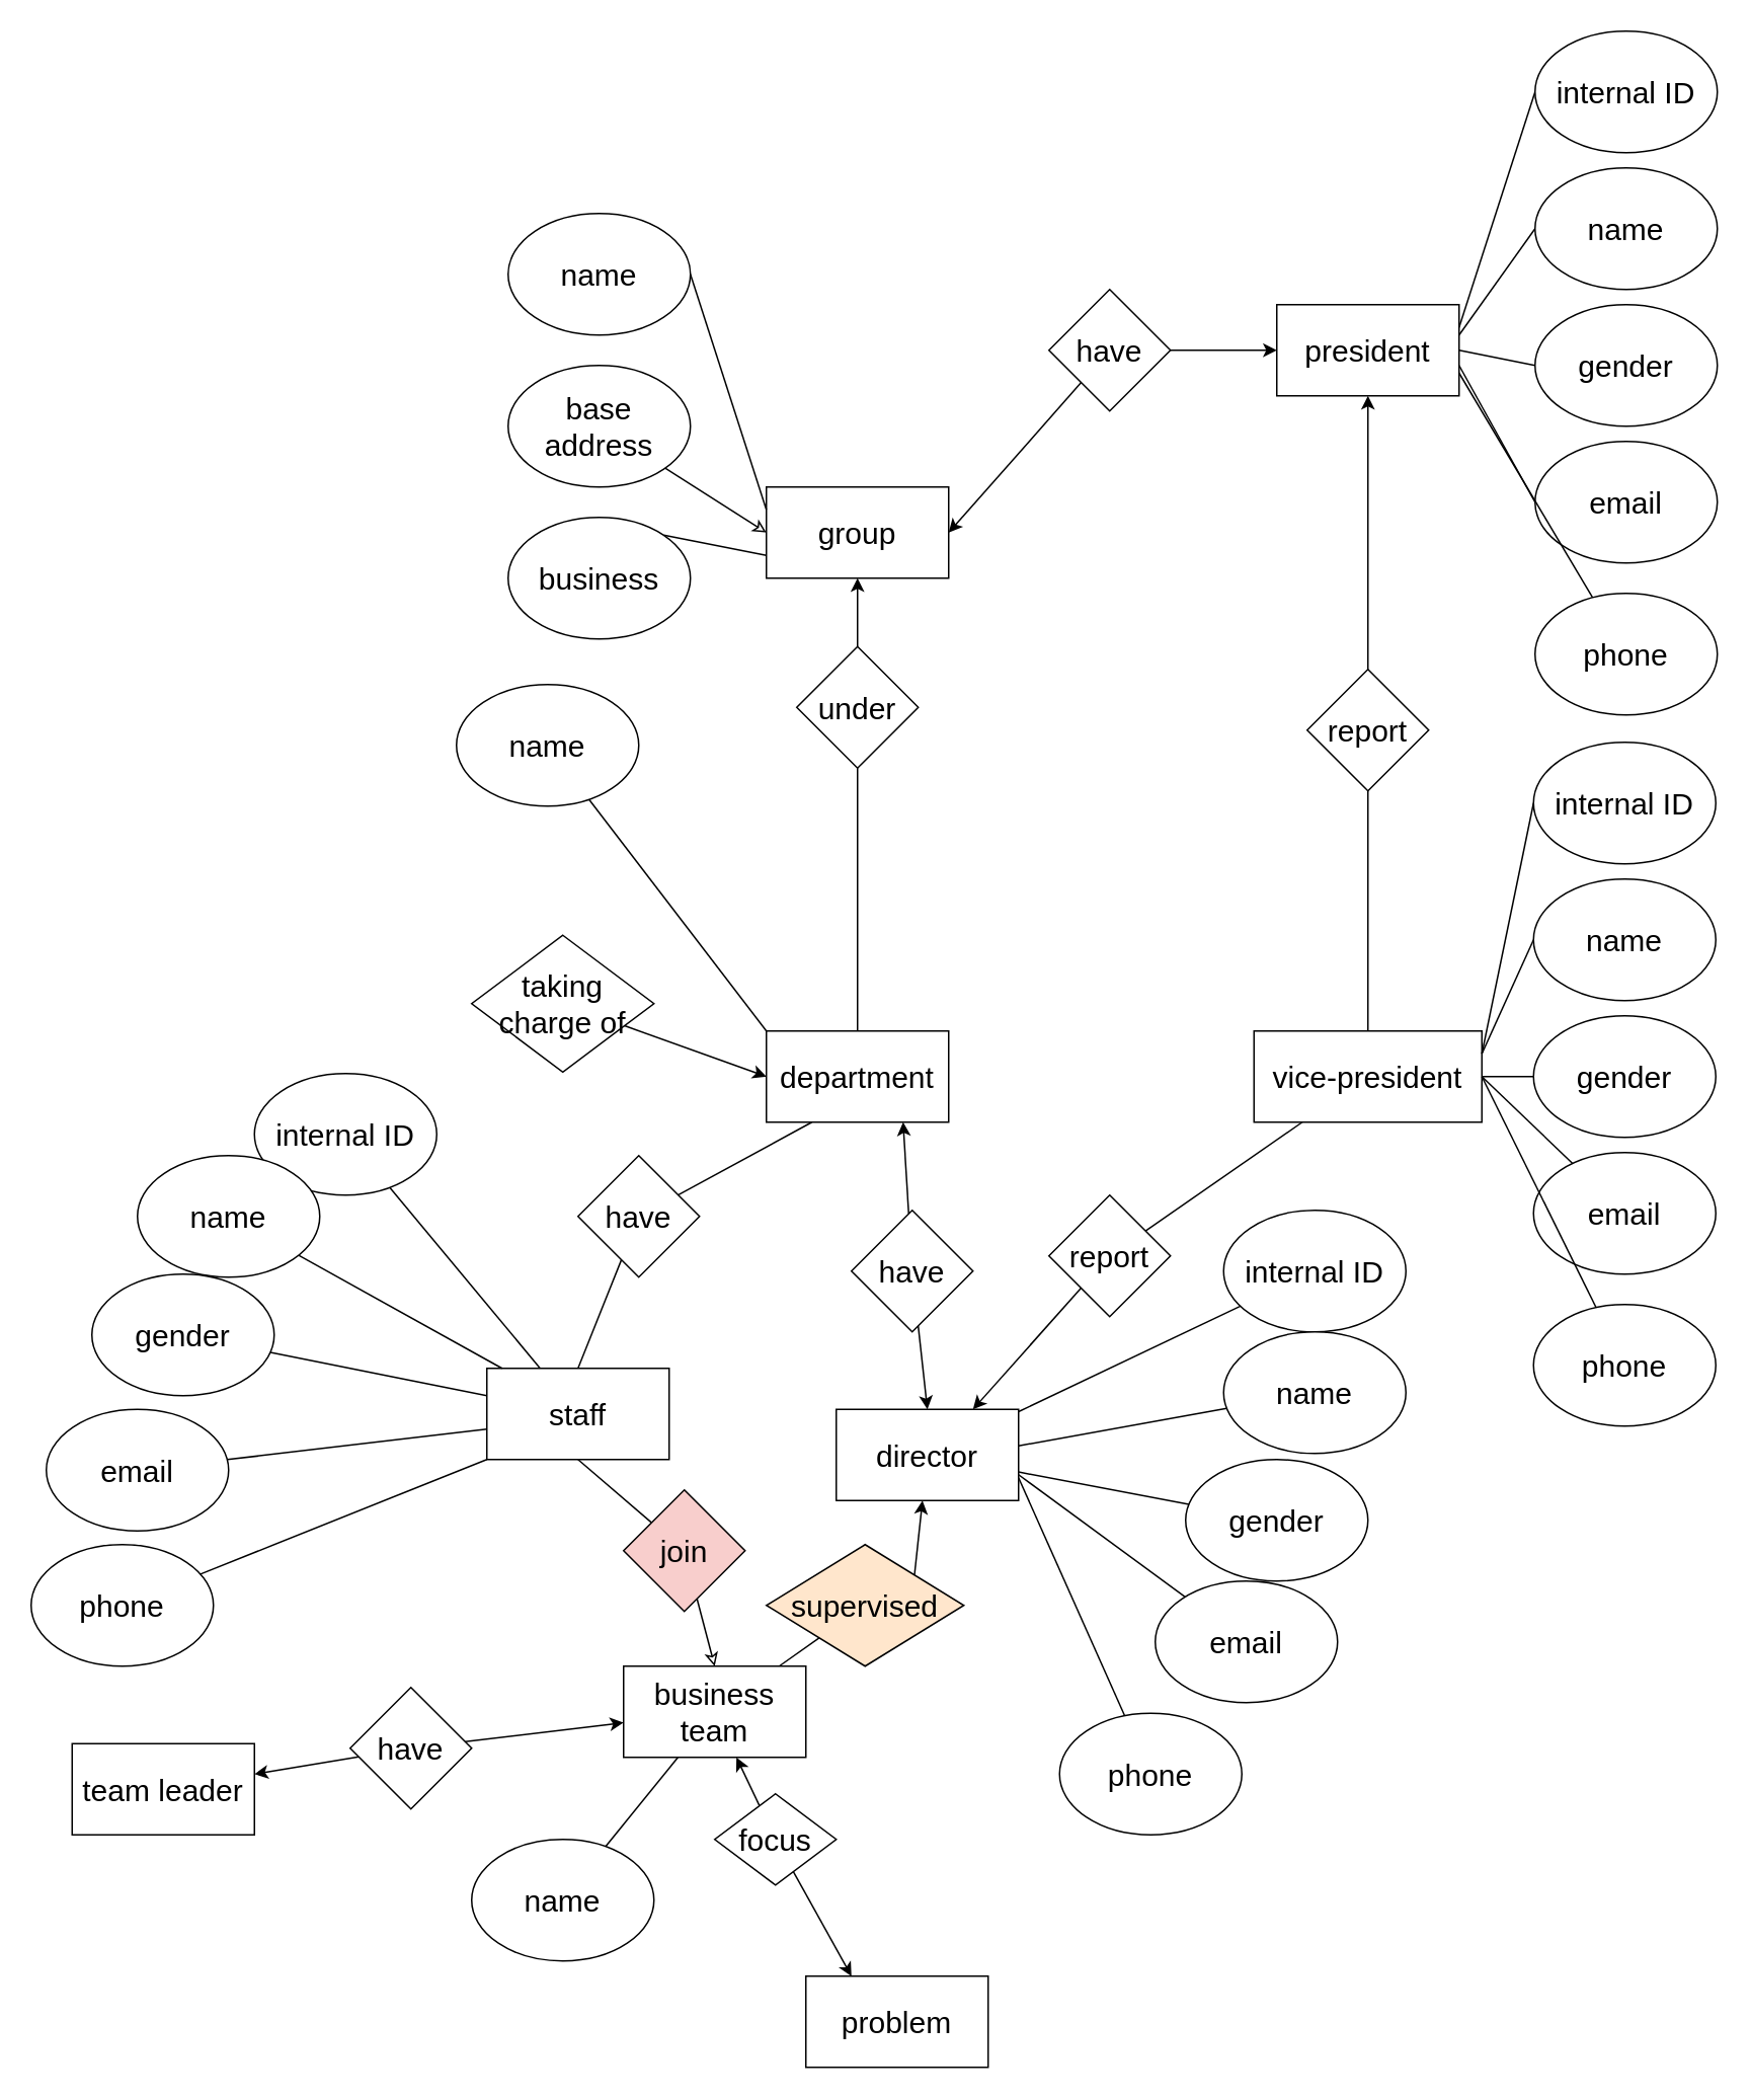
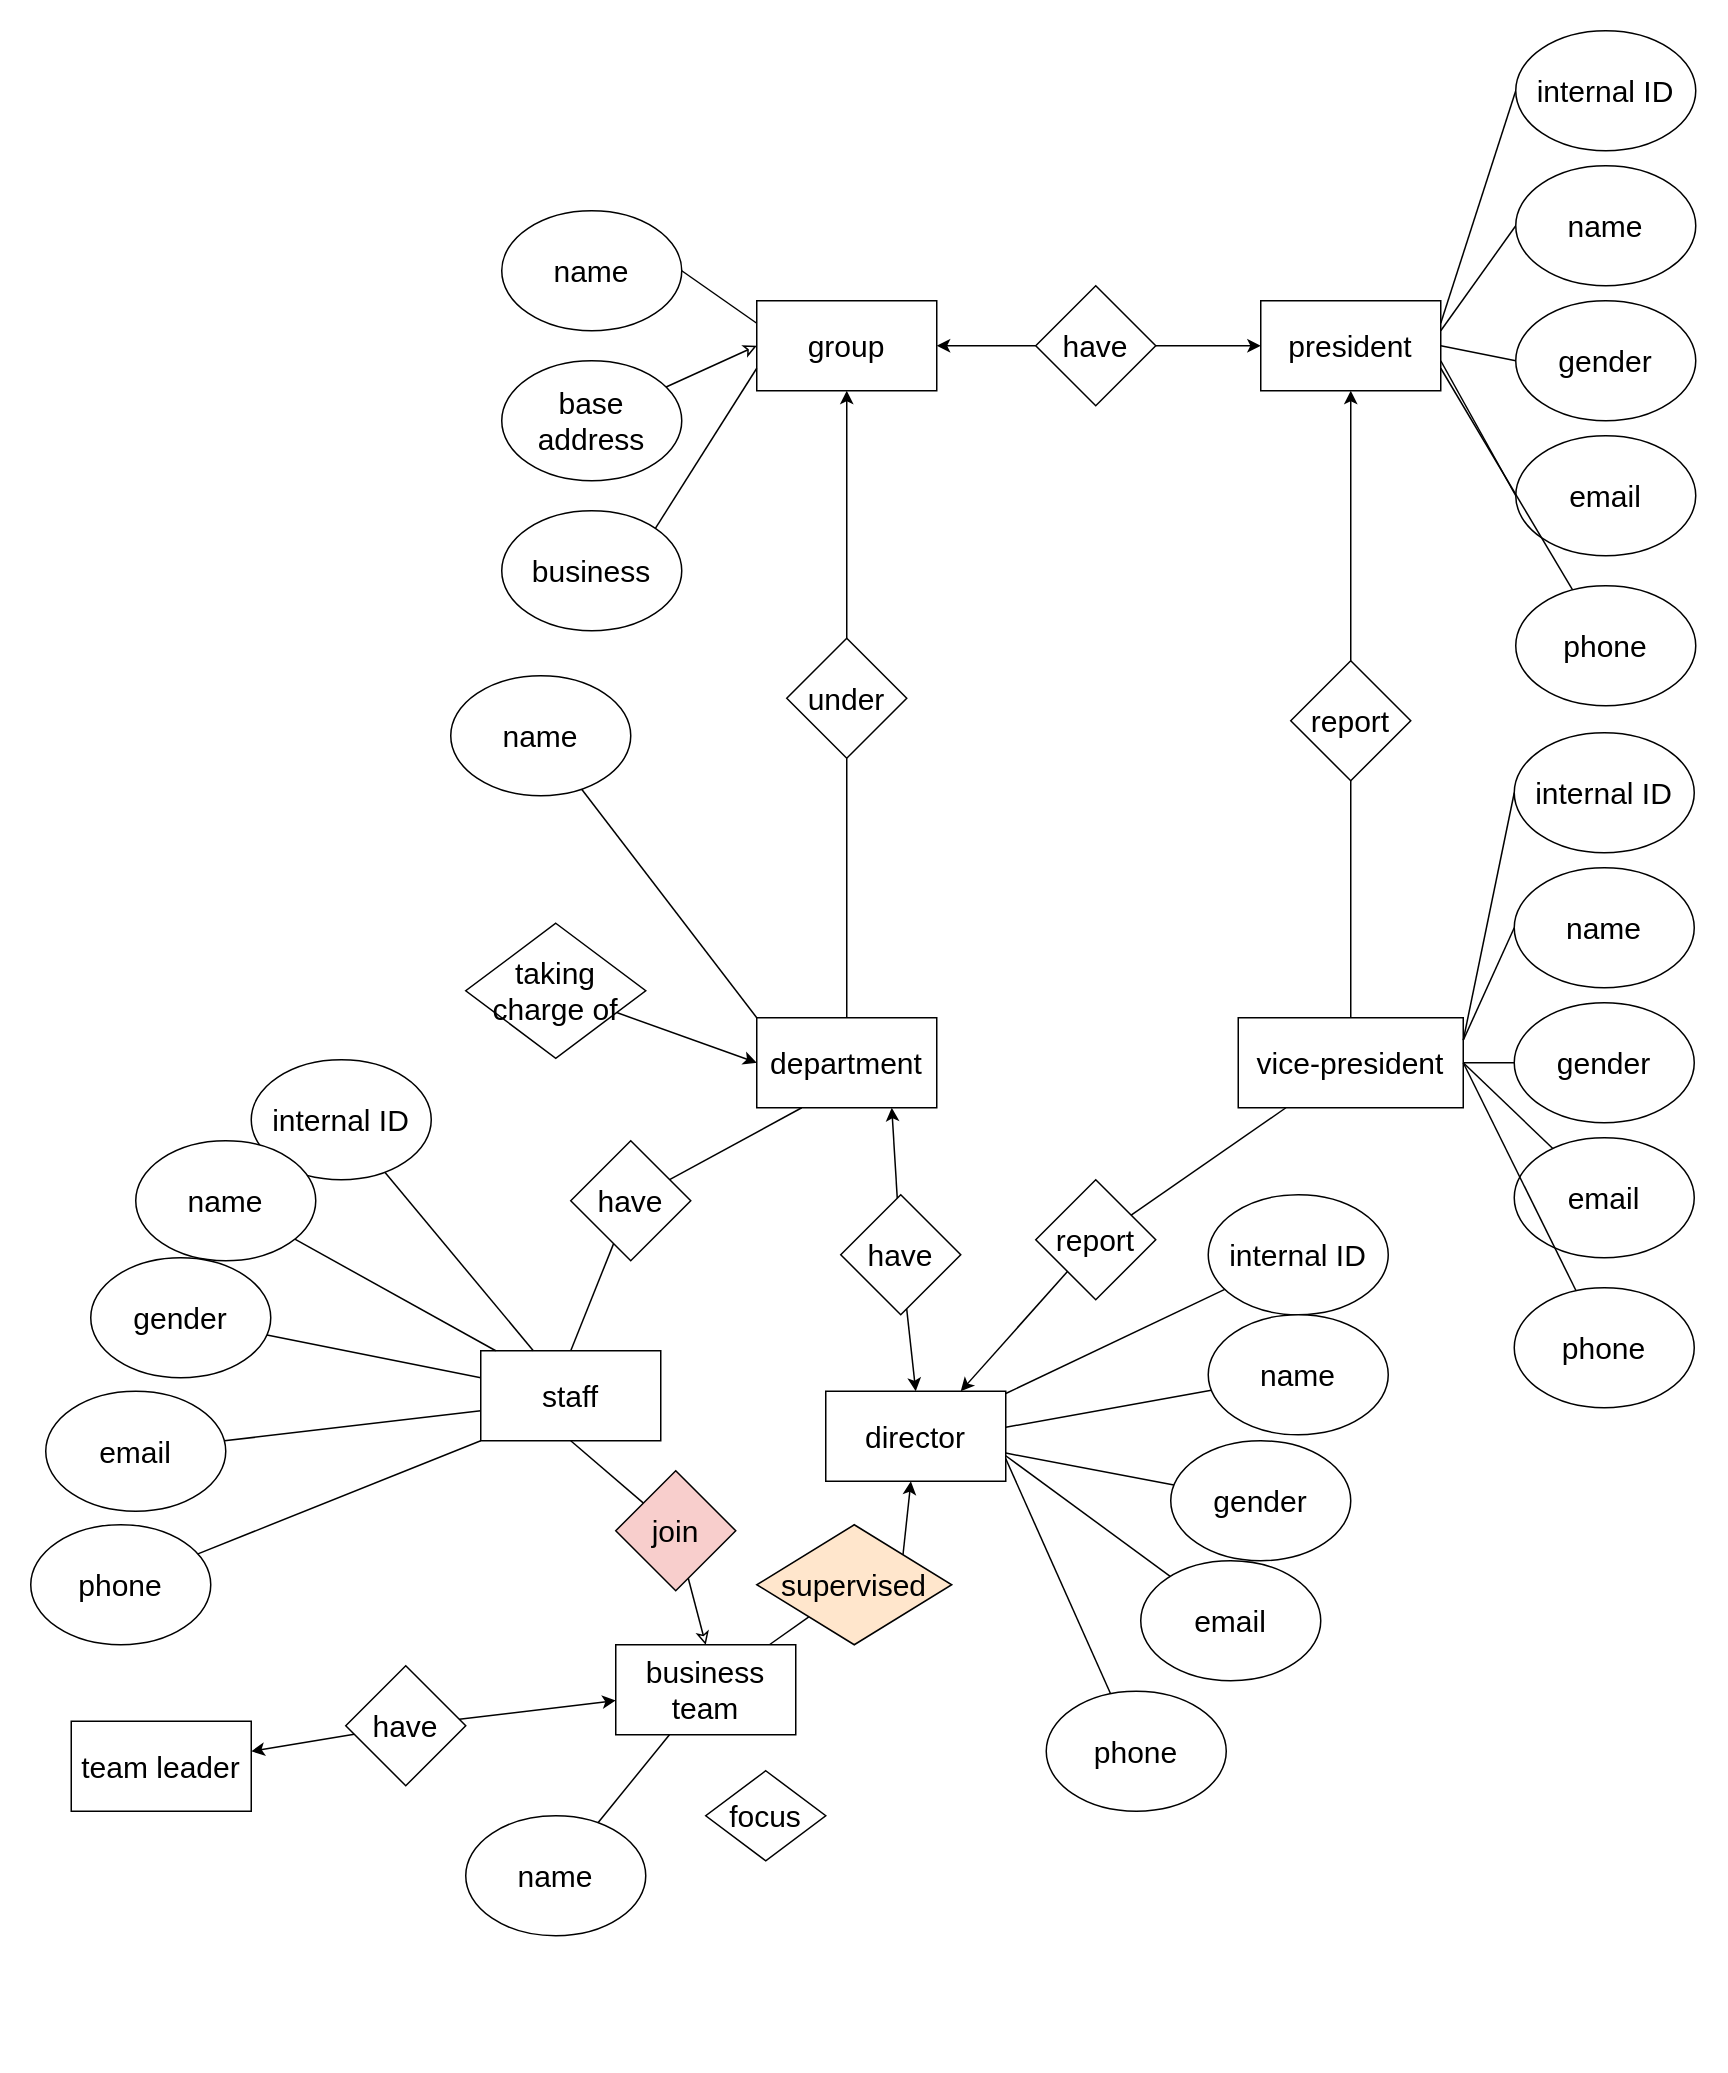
- <mxCell id="2" value="&lt;font style=&quot;font-size: 20px&quot;&gt;group&lt;/font&gt;" style="rounded=0;whiteSpace=wrap;html=1;" vertex="1" parent="1"><mxGeometry x="504" y="320" width="120" height="60" as="geometry" /></mxCell>
+ <mxCell id="2" value="&lt;font style=&quot;font-size: 20px&quot;&gt;group&lt;/font&gt;" style="rounded=0;whiteSpace=wrap;html=1;" vertex="1" parent="1"><mxGeometry x="504" y="200" width="120" height="60" as="geometry" /></mxCell>
- <mxCell id="87" style="edgeStyle=none;rounded=0;orthogonalLoop=1;jettySize=auto;html=1;fontSize=20;endArrow=classic;endFill=1;strokeColor=default;" edge="1" parent="1" source="89" target="73"><mxGeometry relative="1" as="geometry" /></mxCell>
- <mxCell id="88" style="edgeStyle=none;rounded=0;orthogonalLoop=1;jettySize=auto;html=1;entryX=0.25;entryY=0;entryDx=0;entryDy=0;fontSize=20;endArrow=classic;endFill=1;strokeColor=default;" edge="1" parent="1" source="89" target="86"><mxGeometry relative="1" as="geometry" /></mxCell>
- <mxCell id="86" value="problem" style="rounded=0;whiteSpace=wrap;html=1;fontSize=20;" vertex="1" parent="1"><mxGeometry x="530" y="1300" width="120" height="60" as="geometry" /></mxCell>
